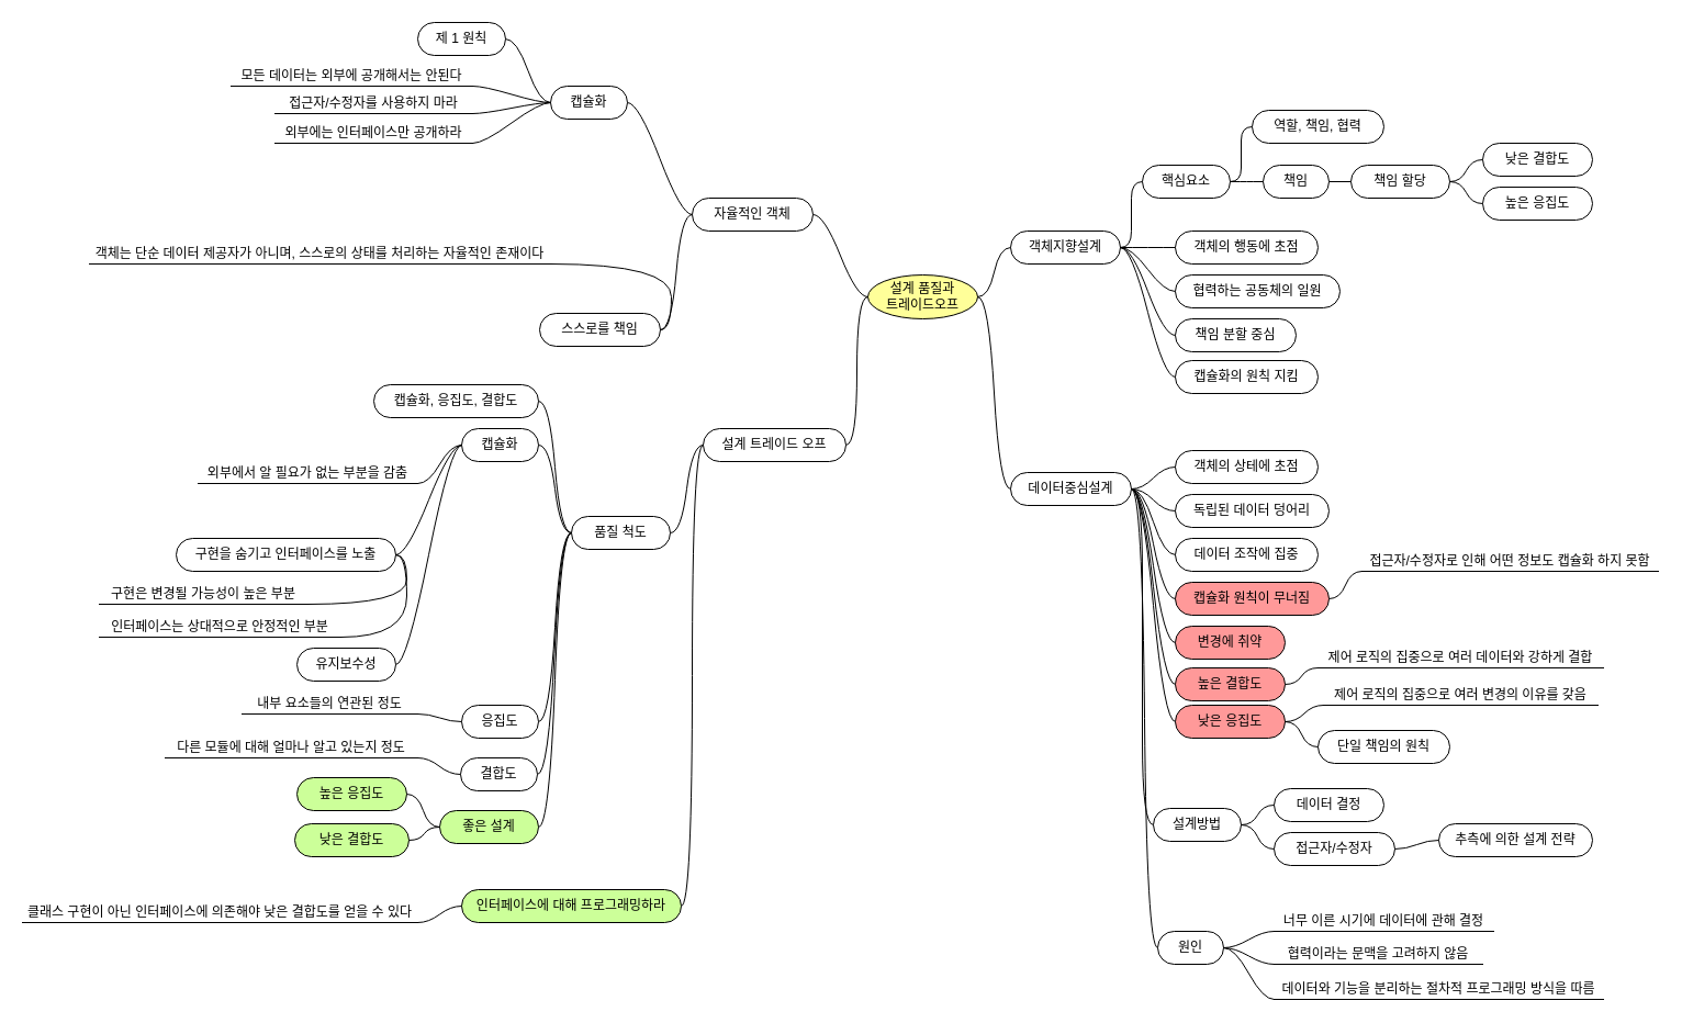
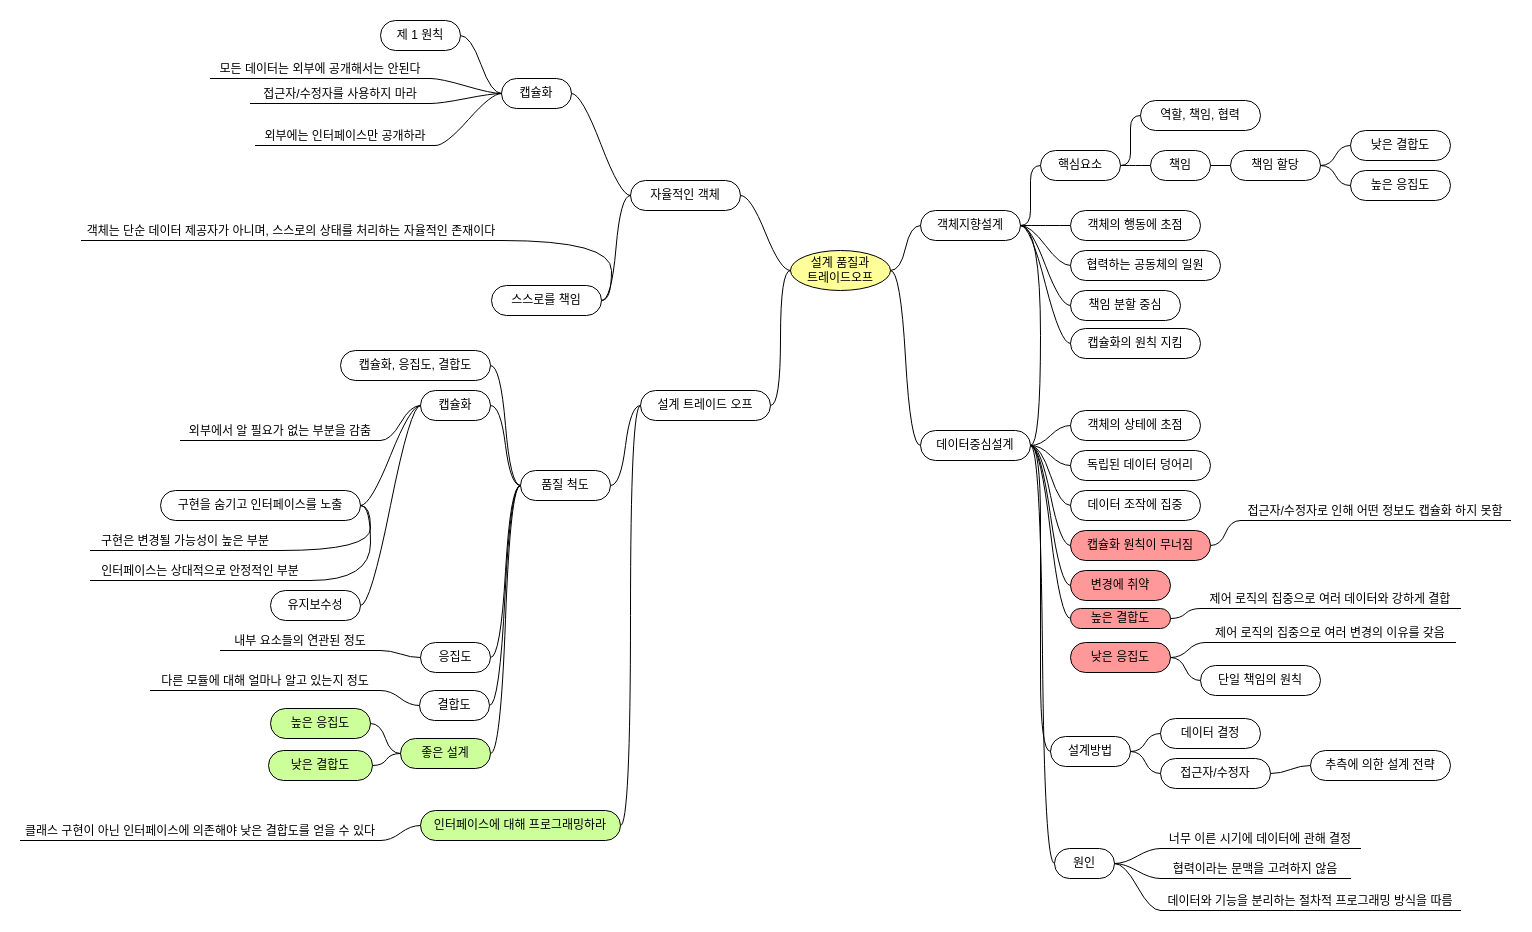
- <mxCell id="105" value="외부에는 인터페이스만 공개하라" style="whiteSpace=wrap;html=1;shape=partialRectangle;top=0;left=0;bottom=1;right=0;points=[[0,1],[1,1]];strokeColor=#000000;fillColor=none;align=center;verticalAlign=bottom;routingCenterY=0.5;snapToPoint=1;container=1;recursiveResize=0;autosize=1;treeFolding=1;treeMoving=1;" vertex="1" parent="1"><mxGeometry x="250" y="110" width="180" height="20" as="geometry" /></mxCell>
+ <mxCell id="105" value="외부에는 인터페이스만 공개하라" style="whiteSpace=wrap;html=1;shape=partialRectangle;top=0;left=0;bottom=1;right=0;points=[[0,1],[1,1]];strokeColor=#000000;fillColor=none;align=center;verticalAlign=bottom;routingCenterY=0.5;snapToPoint=1;container=1;recursiveResize=0;autosize=1;treeFolding=1;treeMoving=1;" vertex="1" parent="1"><mxGeometry x="255" y="125" width="180" height="20" as="geometry" /></mxCell>
- <mxCell id="82" value="" style="edgeStyle=entityRelationEdgeStyle;startArrow=none;endArrow=none;segment=10;curved=1;" edge="1" target="81" parent="1" source="17"><mxGeometry relative="1" as="geometry"><mxPoint x="1044" y="692" as="sourcePoint" /></mxGeometry></mxCell>
+ <mxCell id="82" value="" style="edgeStyle=entityRelationEdgeStyle;startArrow=none;endArrow=none;segment=10;curved=1;" edge="1" target="9" parent="1" source="17"><mxGeometry relative="1" as="geometry"><mxPoint x="1044" y="692" as="sourcePoint" /></mxGeometry></mxCell>
- <mxCell id="79" value="높은 결합도" style="whiteSpace=wrap;html=1;rounded=1;arcSize=50;align=center;verticalAlign=middle;container=1;recursiveResize=0;strokeWidth=1;autosize=1;spacing=4;treeFolding=1;treeMoving=1;fillColor=#FF9999;" vertex="1" parent="1"><mxGeometry x="1070" y="608" width="100" height="30" as="geometry" /></mxCell>
+ <mxCell id="79" value="높은 결합도" style="whiteSpace=wrap;html=1;rounded=1;arcSize=50;align=center;verticalAlign=middle;container=1;recursiveResize=0;strokeWidth=1;autosize=1;spacing=4;treeFolding=1;treeMoving=1;fillColor=#FF9999;" vertex="1" parent="1"><mxGeometry x="1070" y="608" width="100" height="20" as="geometry" /></mxCell>
